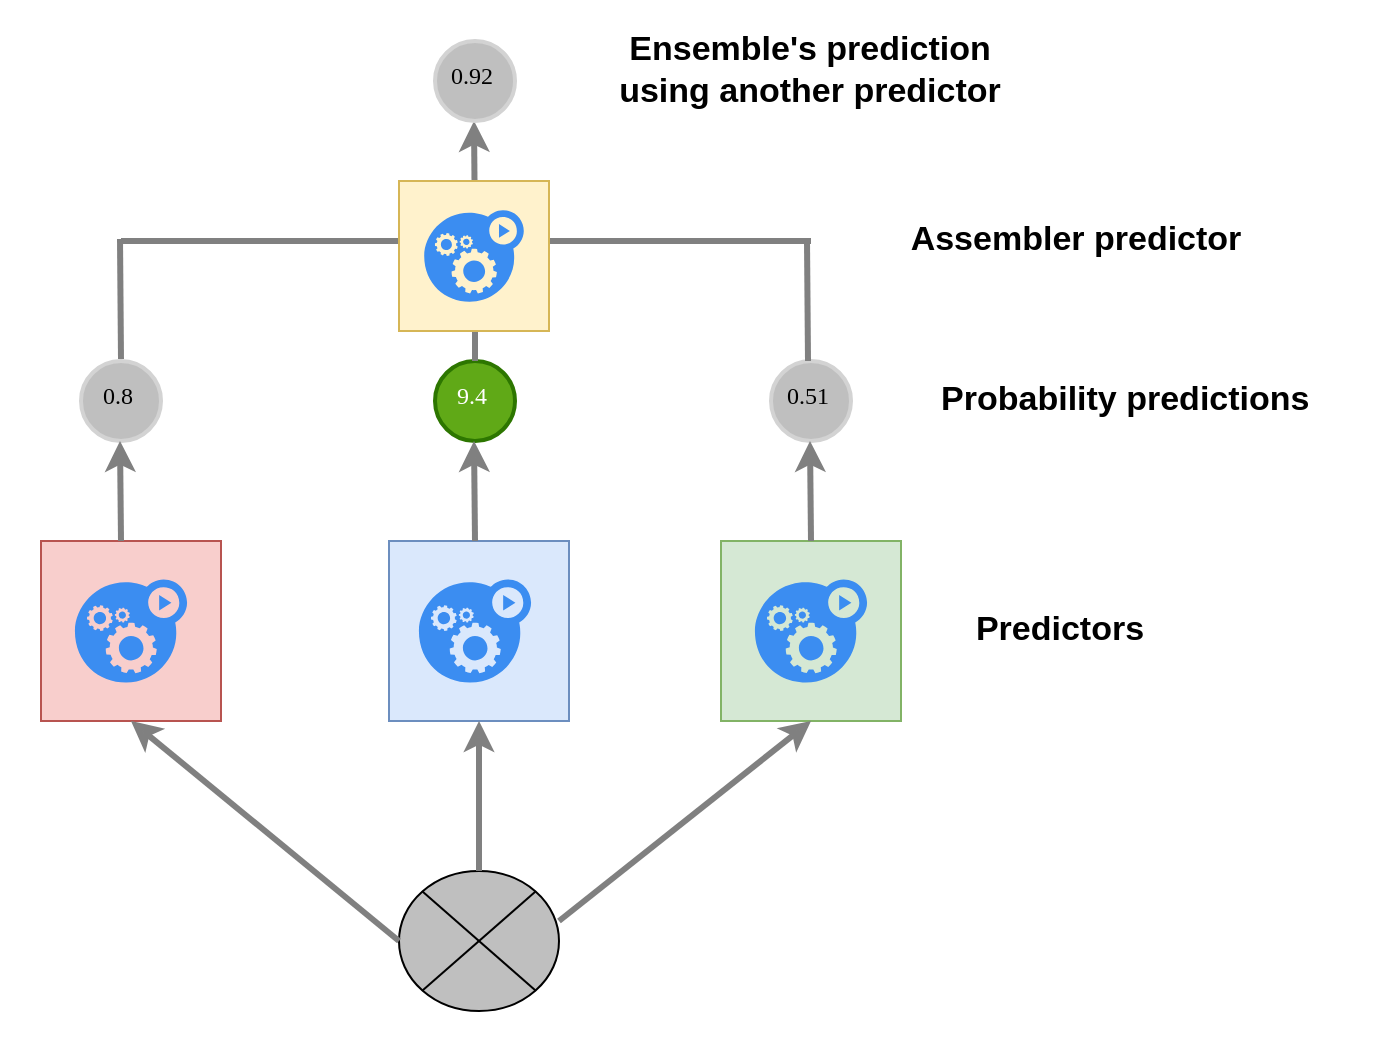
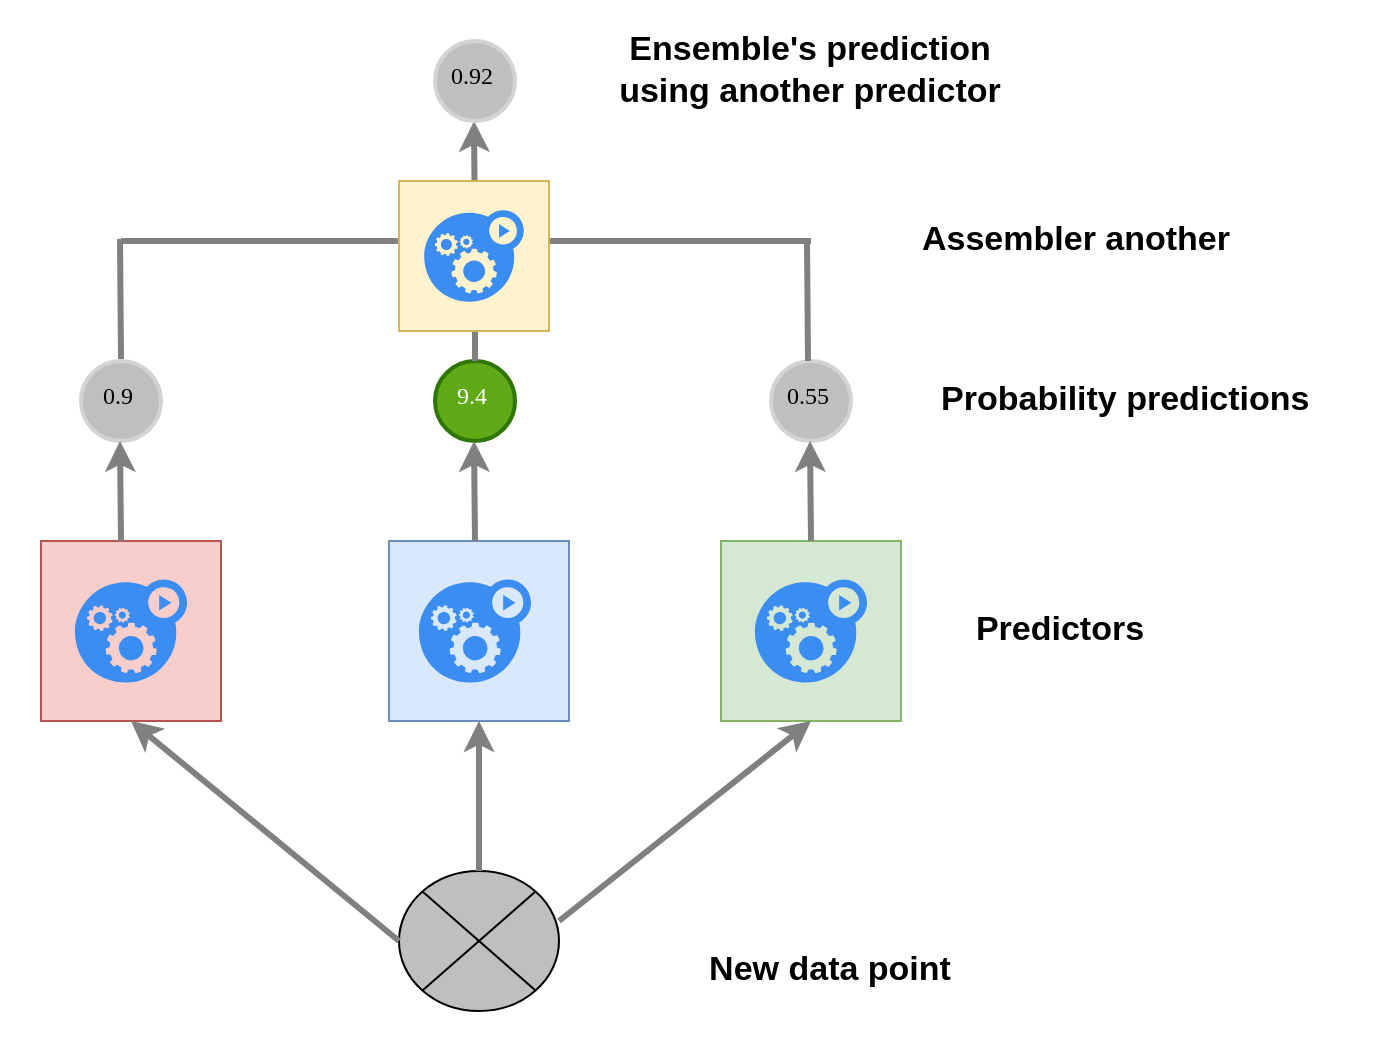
- <mxCell id="31" value="&lt;font style=&quot;font-size: 17px;&quot;&gt;&lt;b&gt;Assembler predictor&lt;br&gt;&lt;/b&gt;&lt;/font&gt;" style="text;html=1;strokeColor=none;fillColor=none;align=center;verticalAlign=middle;whiteSpace=wrap;rounded=0;fontSize=14;" vertex="1" parent="1"><mxGeometry x="433.04" y="104.6" width="210" height="30" as="geometry" /></mxCell>
+ <mxCell id="31" value="&lt;font style=&quot;font-size: 17px;&quot;&gt;&lt;b&gt;Assembler another&lt;br&gt;&lt;/b&gt;&lt;/font&gt;" style="text;html=1;strokeColor=none;fillColor=none;align=center;verticalAlign=middle;whiteSpace=wrap;rounded=0;fontSize=14;" vertex="1" parent="1"><mxGeometry x="433.04" y="104.6" width="210" height="30" as="geometry" /></mxCell>
- <mxCell id="6" value="0.8" style="ellipse;whiteSpace=wrap;html=1;aspect=fixed;strokeWidth=2;fontFamily=Tahoma;spacingBottom=4;spacingRight=2;strokeColor=#d3d3d3;fillColor=#BFBFBF;" parent="1" vertex="1"><mxGeometry x="40" y="180" width="40" height="40" as="geometry" /></mxCell>
+ <mxCell id="6" value="0.9" style="ellipse;whiteSpace=wrap;html=1;aspect=fixed;strokeWidth=2;fontFamily=Tahoma;spacingBottom=4;spacingRight=2;strokeColor=#d3d3d3;fillColor=#BFBFBF;" parent="1" vertex="1"><mxGeometry x="40" y="180" width="40" height="40" as="geometry" /></mxCell>
- <mxCell id="8" value="0.51" style="ellipse;whiteSpace=wrap;html=1;aspect=fixed;strokeWidth=2;fontFamily=Tahoma;spacingBottom=4;spacingRight=2;strokeColor=#d3d3d3;fillColor=#BFBFBF;" parent="1" vertex="1"><mxGeometry x="385" y="180" width="40" height="40" as="geometry" /></mxCell>
+ <mxCell id="8" value="0.55" style="ellipse;whiteSpace=wrap;html=1;aspect=fixed;strokeWidth=2;fontFamily=Tahoma;spacingBottom=4;spacingRight=2;strokeColor=#d3d3d3;fillColor=#BFBFBF;" parent="1" vertex="1"><mxGeometry x="385" y="180" width="40" height="40" as="geometry" /></mxCell>
+ <mxCell id="28" value="&lt;font style=&quot;font-size: 17px;&quot;&gt;&lt;b&gt;New data point&lt;br&gt;&lt;/b&gt;&lt;/font&gt;" style="text;html=1;strokeColor=none;fillColor=none;align=center;verticalAlign=middle;whiteSpace=wrap;rounded=0;fontSize=14;" parent="1" vertex="1"><mxGeometry x="310" y="470" width="210" height="30" as="geometry" /></mxCell>
